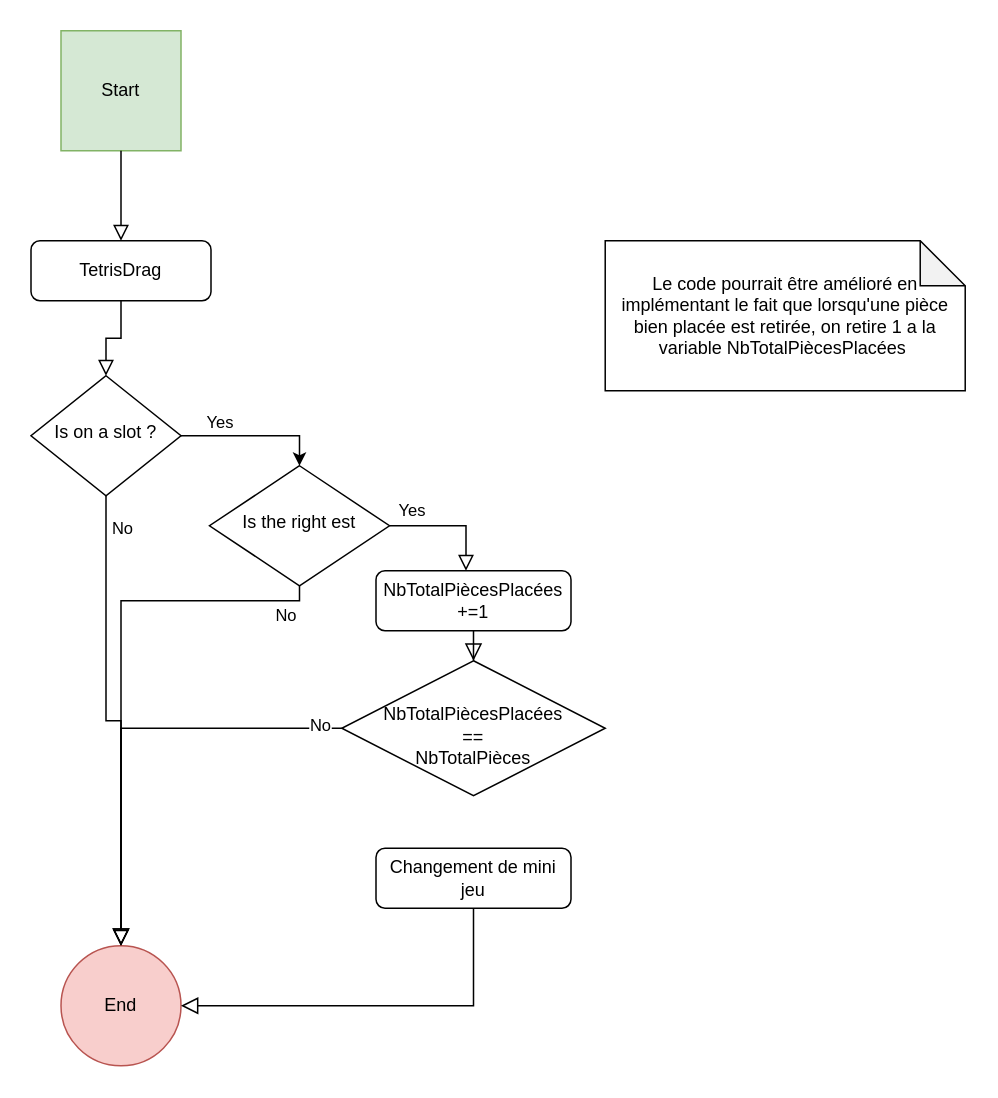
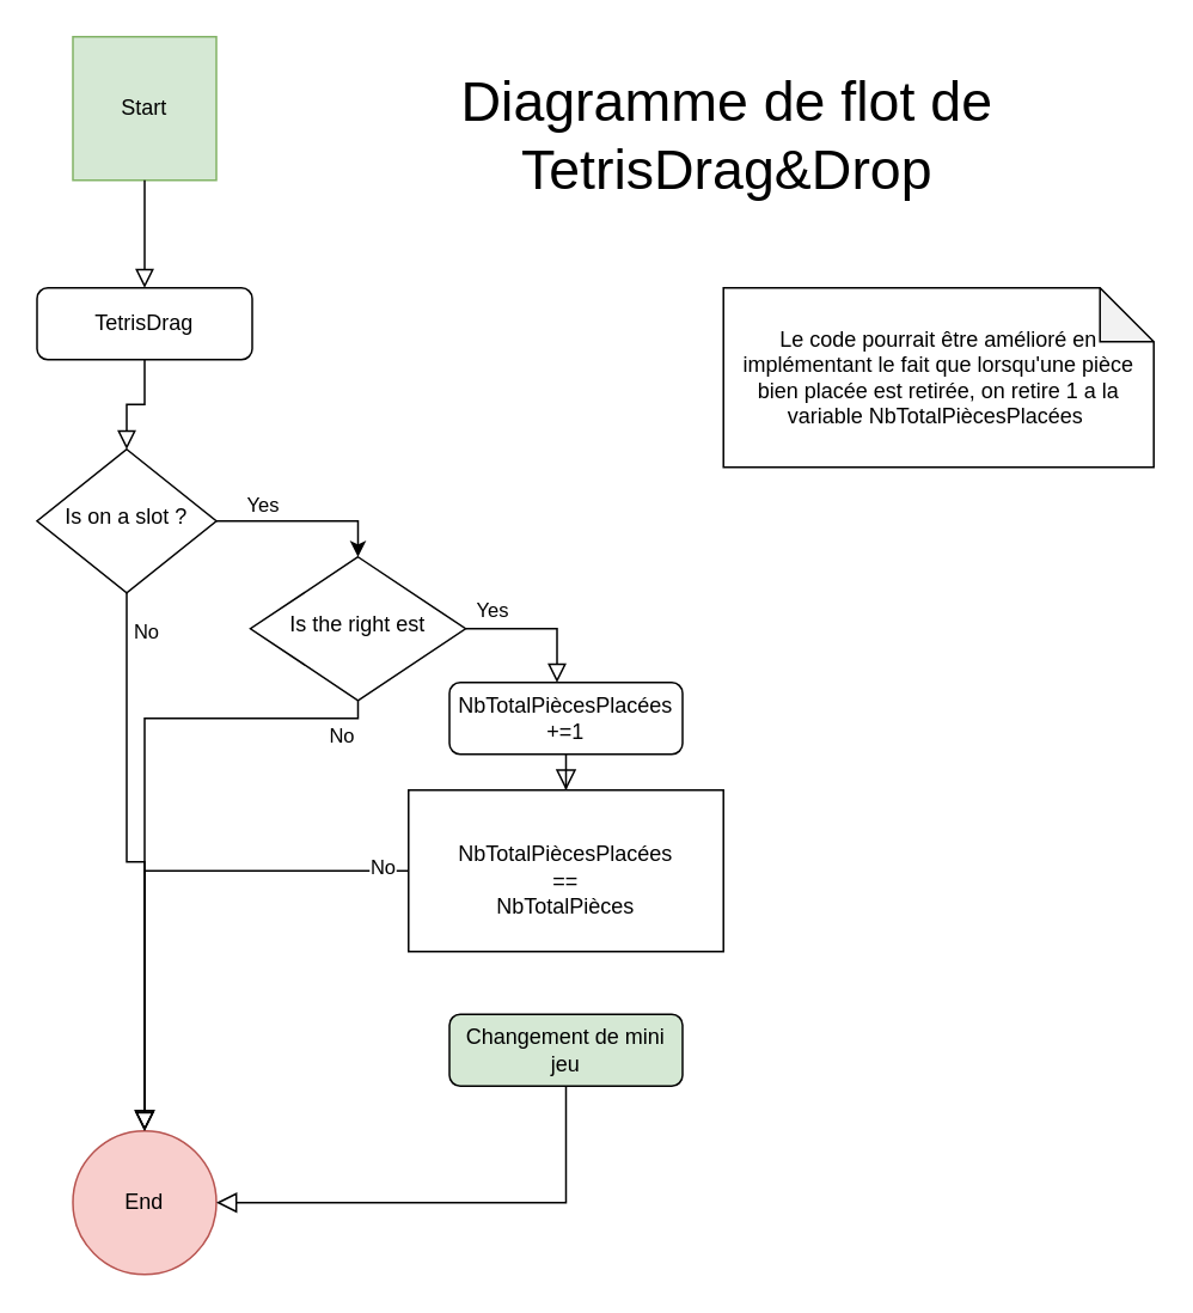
+ <mxCell id="22" value="&lt;font style=&quot;font-size: 31px&quot;&gt;Diagramme de flot de TetrisDrag&amp;amp;Drop&lt;/font&gt;" style="text;html=1;strokeColor=none;fillColor=none;align=center;verticalAlign=middle;whiteSpace=wrap;rounded=0;" parent="1" vertex="1"><mxGeometry x="240" y="30" width="330" height="90" as="geometry" /></mxCell>
- <mxCell id="18" value="&lt;br&gt;NbTotalPiècesPlacées &lt;br&gt;==&lt;br&gt;NbTotalPièces" style="rhombus;whiteSpace=wrap;html=1;shadow=0;fontFamily=Helvetica;fontSize=12;align=center;strokeWidth=1;spacing=6;spacingTop=-4;" parent="1" vertex="1"><mxGeometry x="227.19" y="440" width="175.62" height="90" as="geometry" /></mxCell>
+ <mxCell id="18" value="&lt;br&gt;NbTotalPiècesPlacées &lt;br&gt;==&lt;br&gt;NbTotalPièces" style="whiteSpace=wrap;html=1;shadow=0;fontFamily=Helvetica;fontSize=12;align=center;strokeWidth=1;spacing=6;spacingTop=-4;rounded=0;" parent="1" vertex="1"><mxGeometry x="227.19" y="440" width="175.62" height="90" as="geometry" /></mxCell>
- <mxCell id="21" value="Changement de mini jeu" style="rounded=1;whiteSpace=wrap;html=1;fontSize=12;glass=0;strokeWidth=1;shadow=0;" parent="1" vertex="1"><mxGeometry x="250" y="565" width="130" height="40" as="geometry" /></mxCell>
+ <mxCell id="21" value="Changement de mini jeu" style="rounded=1;whiteSpace=wrap;html=1;fontSize=12;glass=0;strokeWidth=1;shadow=0;fillColor=#d5e8d4;" parent="1" vertex="1"><mxGeometry x="250" y="565" width="130" height="40" as="geometry" /></mxCell>
